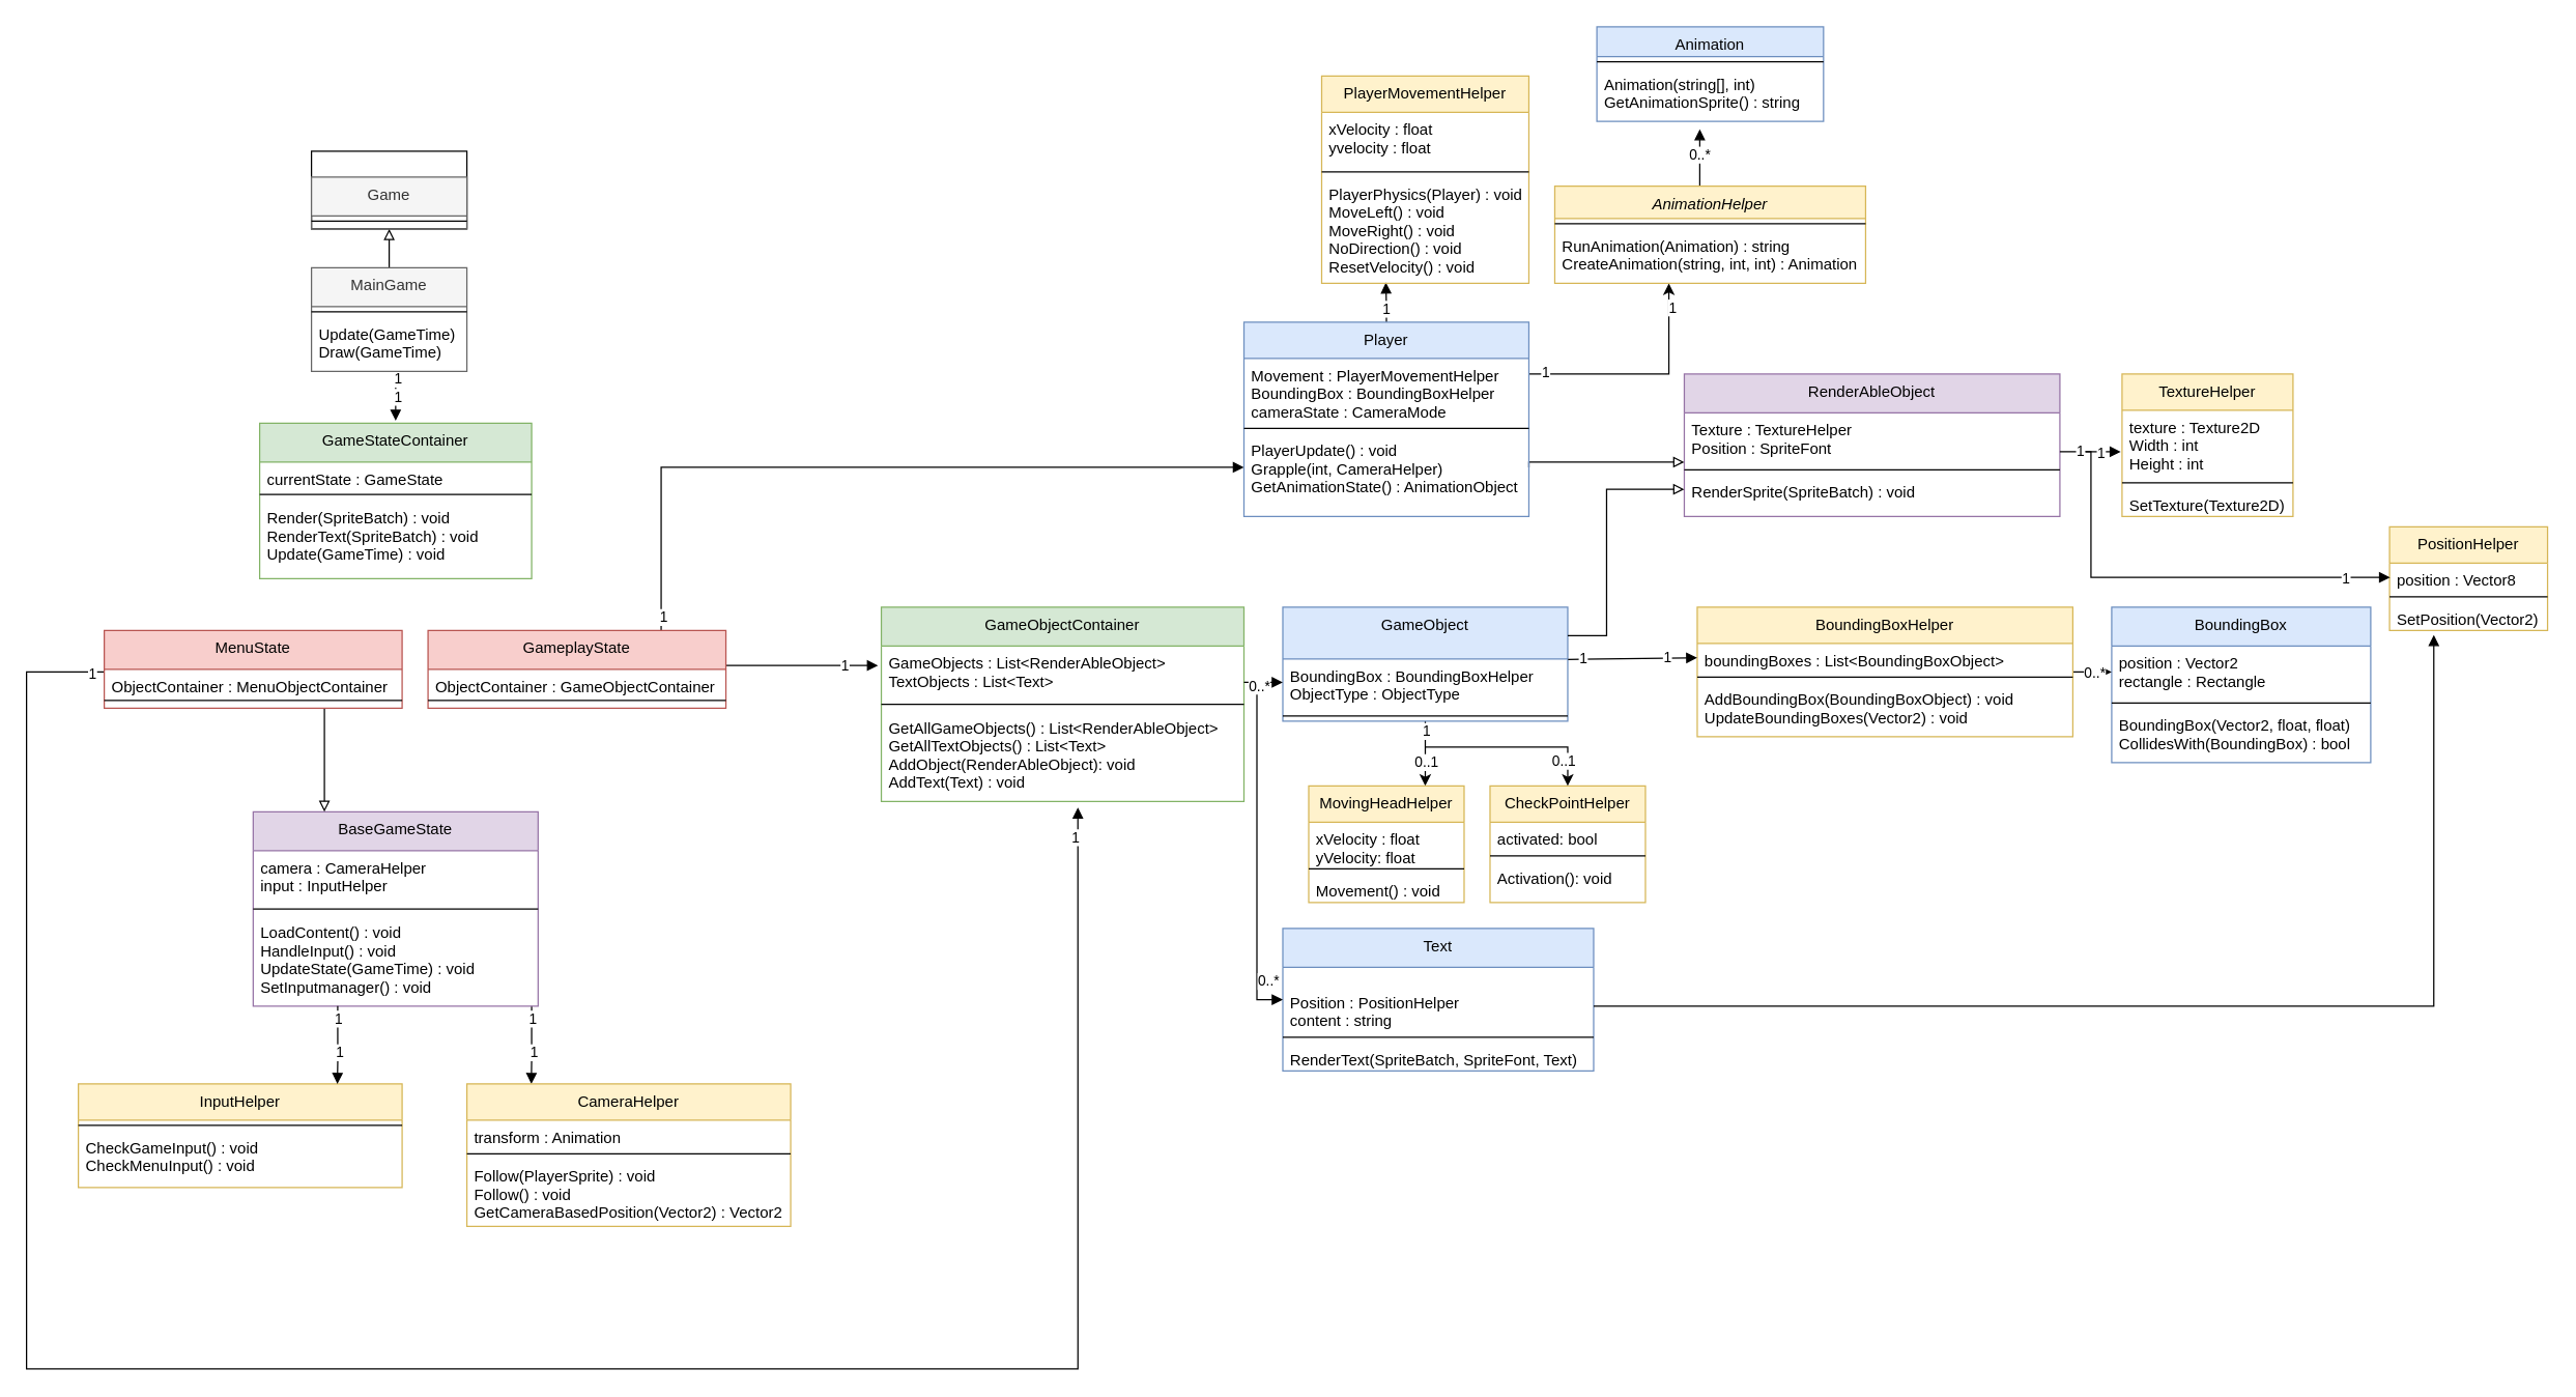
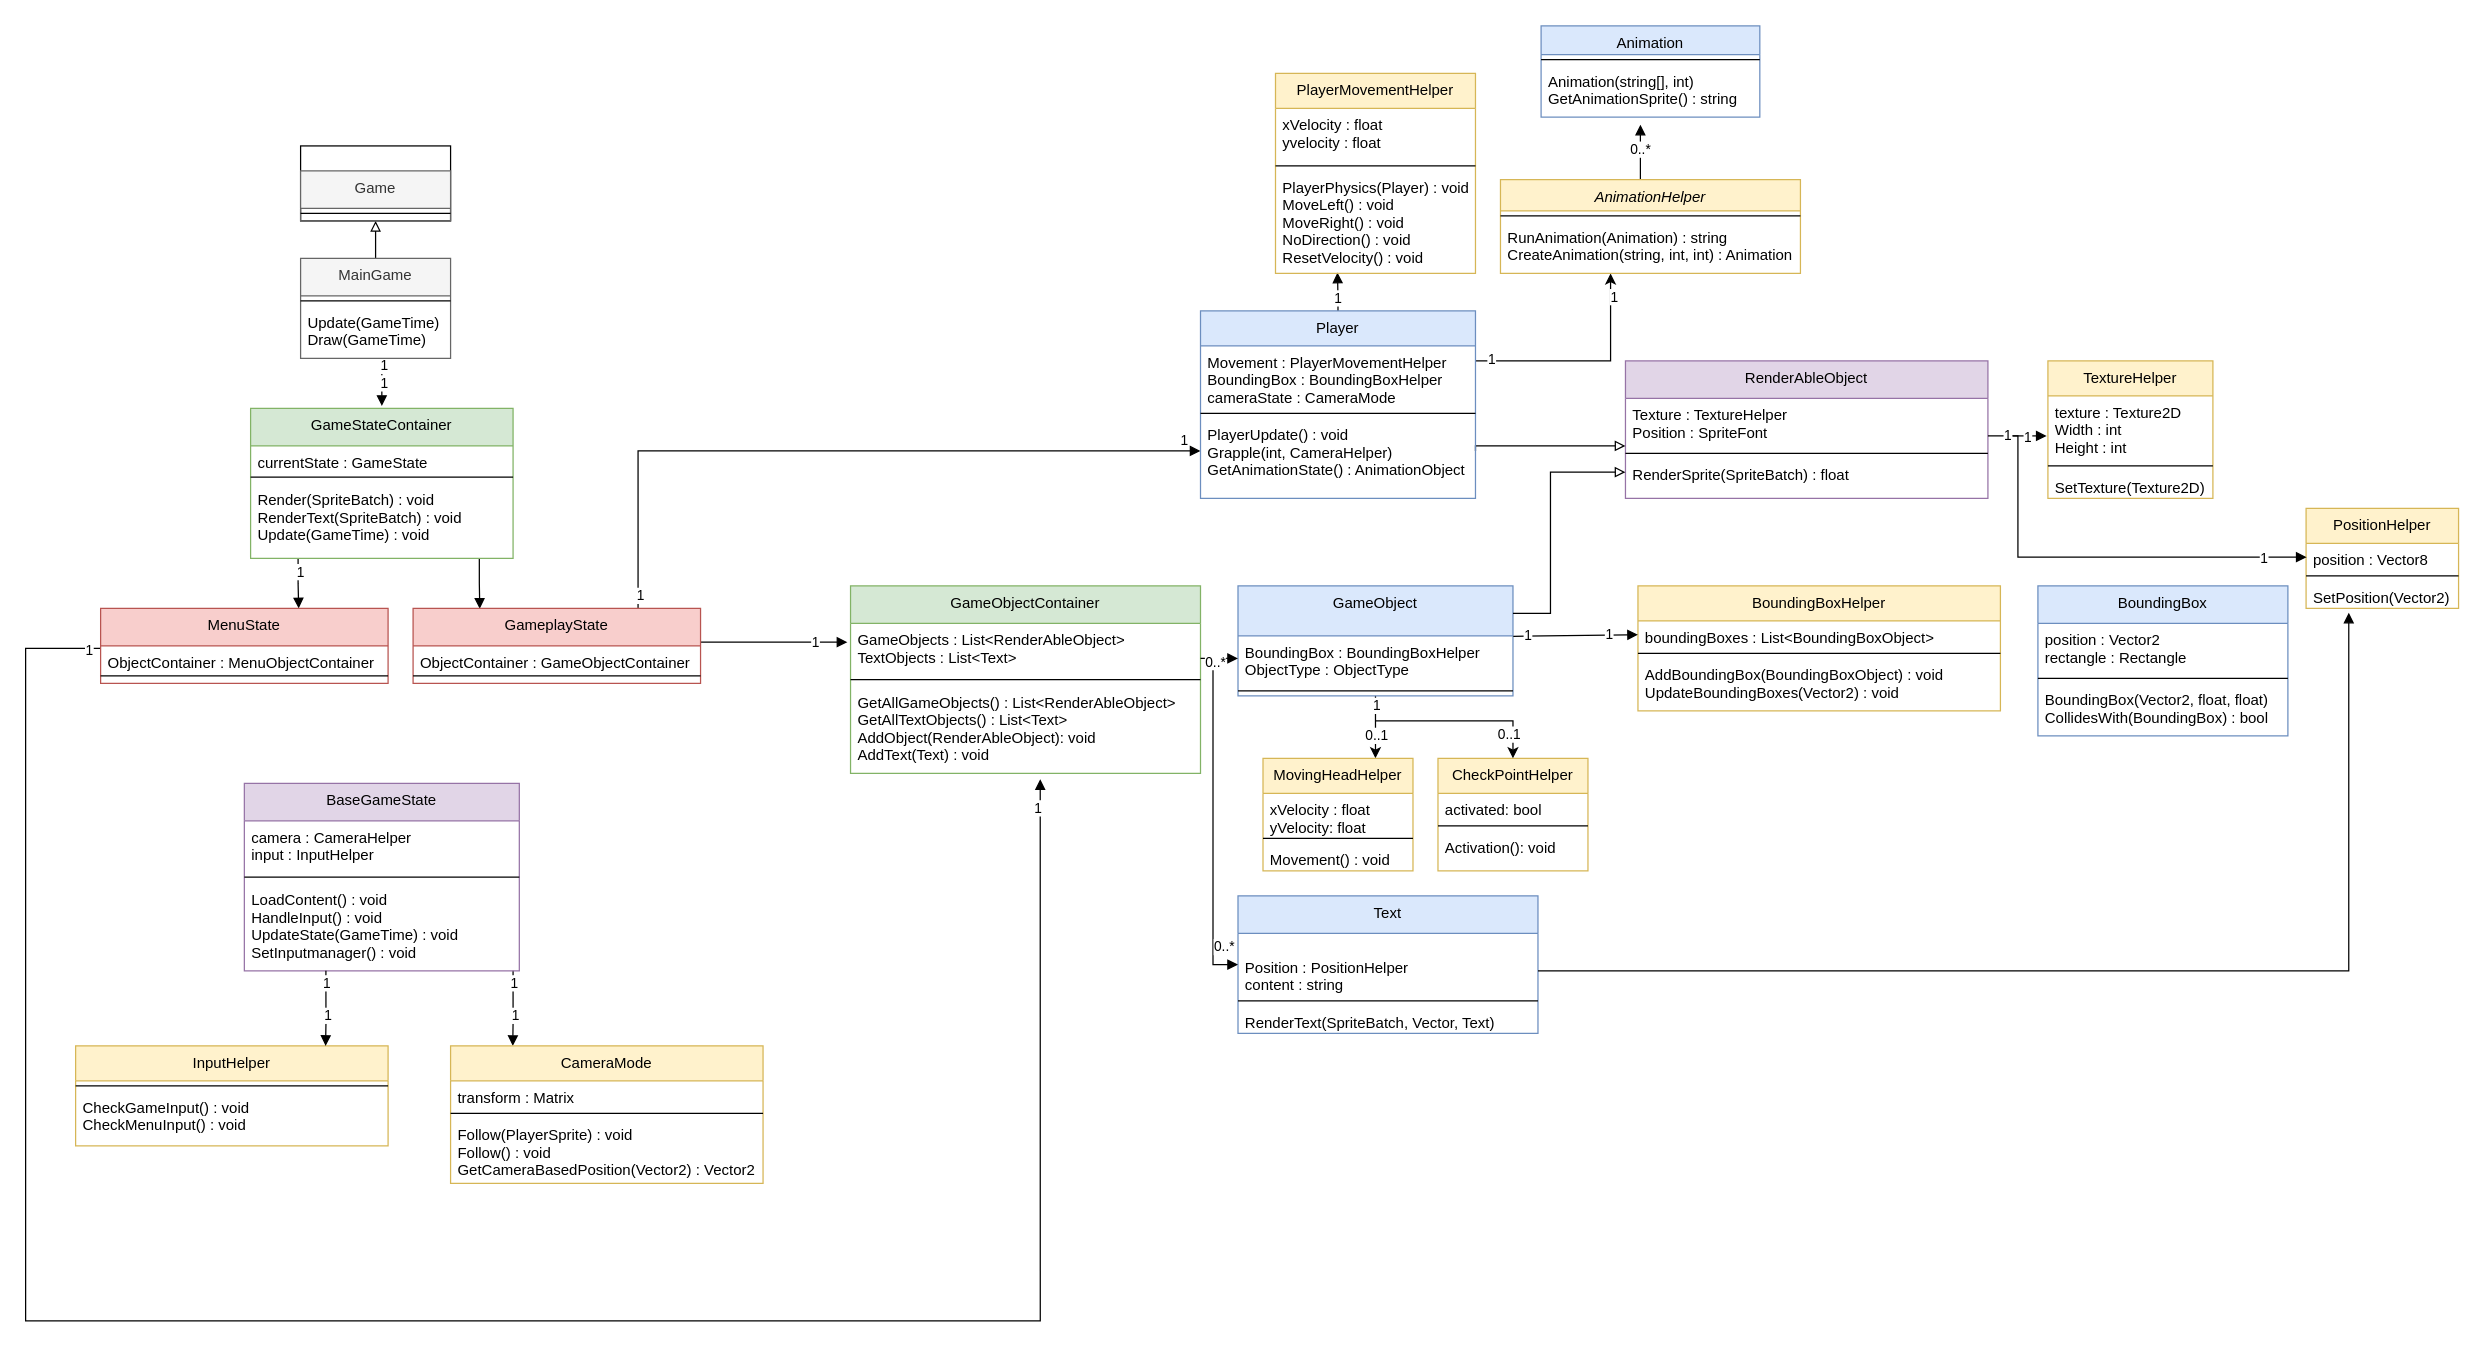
- <mxCell id="52" value="RenderSprite(SpriteBatch) : void" style="text;align=left;verticalAlign=top;spacingLeft=4;spacingRight=4;overflow=hidden;rotatable=0;points=[[0,0.5],[1,0.5]];portConstraint=eastwest;" parent="49" vertex="1"><mxGeometry y="78" width="290" height="22" as="geometry" /></mxCell>
+ <mxCell id="52" value="RenderSprite(SpriteBatch) : float" style="text;align=left;verticalAlign=top;spacingLeft=4;spacingRight=4;overflow=hidden;rotatable=0;points=[[0,0.5],[1,0.5]];portConstraint=eastwest;" parent="49" vertex="1"><mxGeometry y="78" width="290" height="22" as="geometry" /></mxCell>
+ <mxCell id="12" style="edgeStyle=orthogonalEdgeStyle;rounded=0;orthogonalLoop=1;jettySize=auto;html=1;endArrow=block;endFill=1;entryX=0.689;entryY=0;entryDx=0;entryDy=0;entryPerimeter=0;" parent="1" source="16" target="31" edge="1"><mxGeometry relative="1" as="geometry"><mxPoint x="241" y="476" as="targetPoint" /><Array as="points"><mxPoint x="238" y="466" /><mxPoint x="239" y="466" /></Array></mxGeometry></mxCell>
+ <mxCell id="13" value="1" style="edgeLabel;html=1;align=center;verticalAlign=middle;resizable=0;points=[];" parent="12" vertex="1" connectable="0"><mxGeometry x="-0.77" y="1" relative="1" as="geometry"><mxPoint y="5.28" as="offset" /></mxGeometry></mxCell>
+ <mxCell id="14" style="edgeStyle=orthogonalEdgeStyle;rounded=0;orthogonalLoop=1;jettySize=auto;html=1;entryX=0.232;entryY=0.005;entryDx=0;entryDy=0;endArrow=block;endFill=1;entryPerimeter=0;" parent="1" source="16" target="38" edge="1"><mxGeometry relative="1" as="geometry"><Array as="points"><mxPoint x="383" y="466" /><mxPoint x="383" y="466" /></Array></mxGeometry></mxCell>
+ <mxCell id="15" value="1" style="edgeLabel;html=1;align=center;verticalAlign=middle;resizable=0;points=[];" parent="14" vertex="1" connectable="0"><mxGeometry x="-0.808" relative="1" as="geometry"><mxPoint x="563" y="-99" as="offset" /></mxGeometry></mxCell>
- <mxCell id="63" style="edgeStyle=orthogonalEdgeStyle;rounded=0;orthogonalLoop=1;jettySize=auto;html=1;entryX=0;entryY=0.5;entryDx=0;entryDy=0;endArrow=block;endFill=1;strokeColor=#000000;" parent="1" source="65" target="54" edge="1"><mxGeometry relative="1" as="geometry" /></mxCell>
- <mxCell id="64" value="0..*" style="edgeLabel;html=1;align=center;verticalAlign=middle;resizable=0;points=[];" vertex="1" connectable="0" parent="63"><mxGeometry x="-0.493" y="-1" relative="1" as="geometry"><mxPoint x="3" y="-1" as="offset" /></mxGeometry></mxCell>
- <mxCell id="27" style="edgeStyle=orthogonalEdgeStyle;rounded=0;orthogonalLoop=1;jettySize=auto;html=1;entryX=0.25;entryY=0;entryDx=0;entryDy=0;endArrow=block;endFill=0;" parent="1" source="31" target="23" edge="1"><mxGeometry relative="1" as="geometry"><Array as="points"><mxPoint x="250" y="616" /><mxPoint x="250" y="616" /></Array></mxGeometry></mxCell>
- <mxCell id="85" value="RenderText(SpriteBatch, SpriteFont, Text)" style="text;align=left;verticalAlign=top;spacingLeft=4;spacingRight=4;overflow=hidden;rotatable=0;points=[[0,0.5],[1,0.5]];portConstraint=eastwest;" parent="82" vertex="1"><mxGeometry y="88" width="240" height="22" as="geometry" /></mxCell>
+ <mxCell id="85" value="RenderText(SpriteBatch, Vector, Text)" style="text;align=left;verticalAlign=top;spacingLeft=4;spacingRight=4;overflow=hidden;rotatable=0;points=[[0,0.5],[1,0.5]];portConstraint=eastwest;" parent="82" vertex="1"><mxGeometry y="88" width="240" height="22" as="geometry" /></mxCell>
- <mxCell id="41" value="CameraHelper" style="swimlane;fontStyle=0;align=center;verticalAlign=top;childLayout=stackLayout;horizontal=1;startSize=28;horizontalStack=0;resizeParent=1;resizeLast=0;collapsible=1;marginBottom=0;rounded=0;shadow=0;strokeWidth=1;fillColor=#fff2cc;strokeColor=#d6b656;" parent="1" vertex="1"><mxGeometry x="360" y="836" width="250" height="110" as="geometry"><mxRectangle x="550" y="140" width="160" height="26" as="alternateBounds" /></mxGeometry></mxCell>
+ <mxCell id="41" value="CameraMode" style="swimlane;fontStyle=0;align=center;verticalAlign=top;childLayout=stackLayout;horizontal=1;startSize=28;horizontalStack=0;resizeParent=1;resizeLast=0;collapsible=1;marginBottom=0;rounded=0;shadow=0;strokeWidth=1;fillColor=#fff2cc;strokeColor=#d6b656;" parent="1" vertex="1"><mxGeometry x="360" y="836" width="250" height="110" as="geometry"><mxRectangle x="550" y="140" width="160" height="26" as="alternateBounds" /></mxGeometry></mxCell>
- <mxCell id="42" value="transform : Animation" style="text;align=left;verticalAlign=top;spacingLeft=4;spacingRight=4;overflow=hidden;rotatable=0;points=[[0,0.5],[1,0.5]];portConstraint=eastwest;" parent="41" vertex="1"><mxGeometry y="28" width="250" height="22" as="geometry" /></mxCell>
+ <mxCell id="42" value="transform : Matrix" style="text;align=left;verticalAlign=top;spacingLeft=4;spacingRight=4;overflow=hidden;rotatable=0;points=[[0,0.5],[1,0.5]];portConstraint=eastwest;" parent="41" vertex="1"><mxGeometry y="28" width="250" height="22" as="geometry" /></mxCell>
